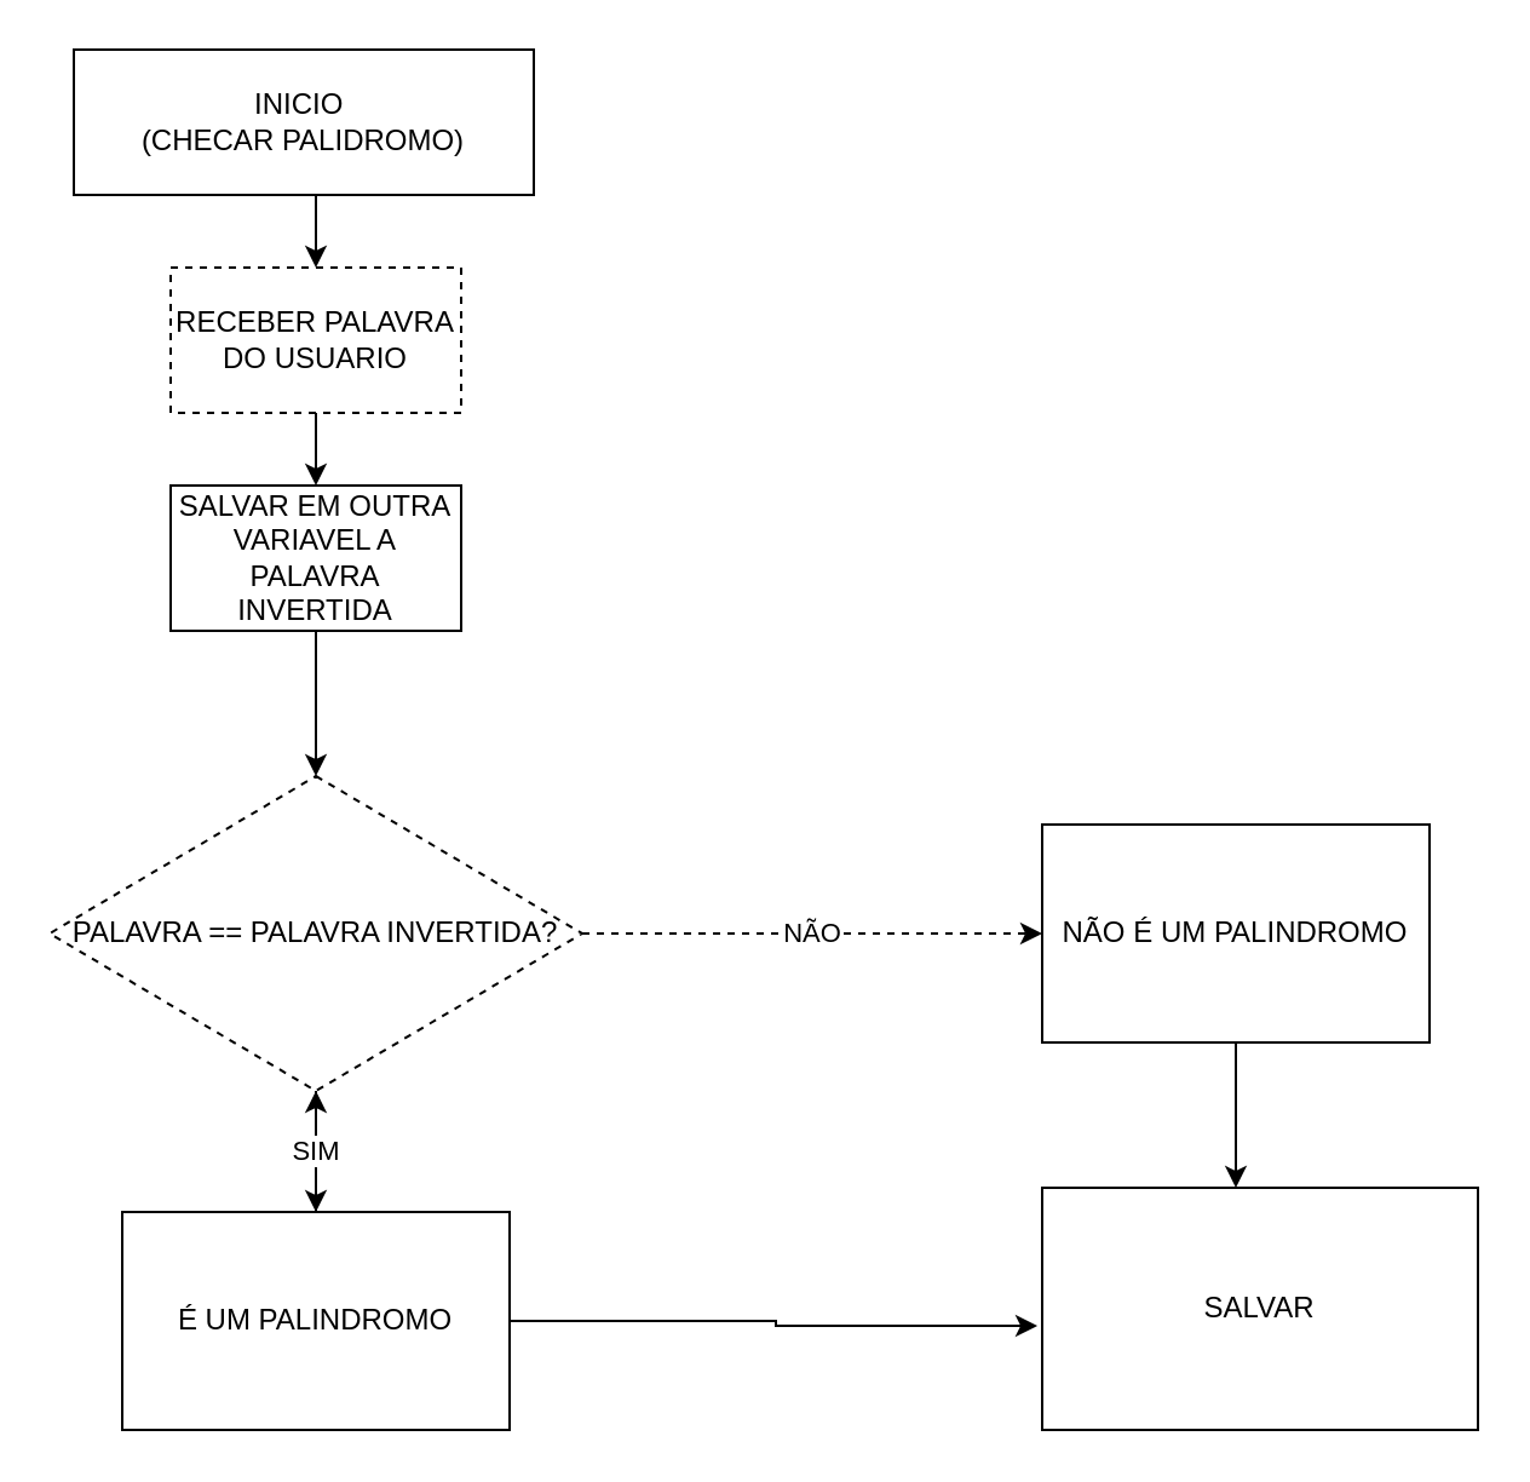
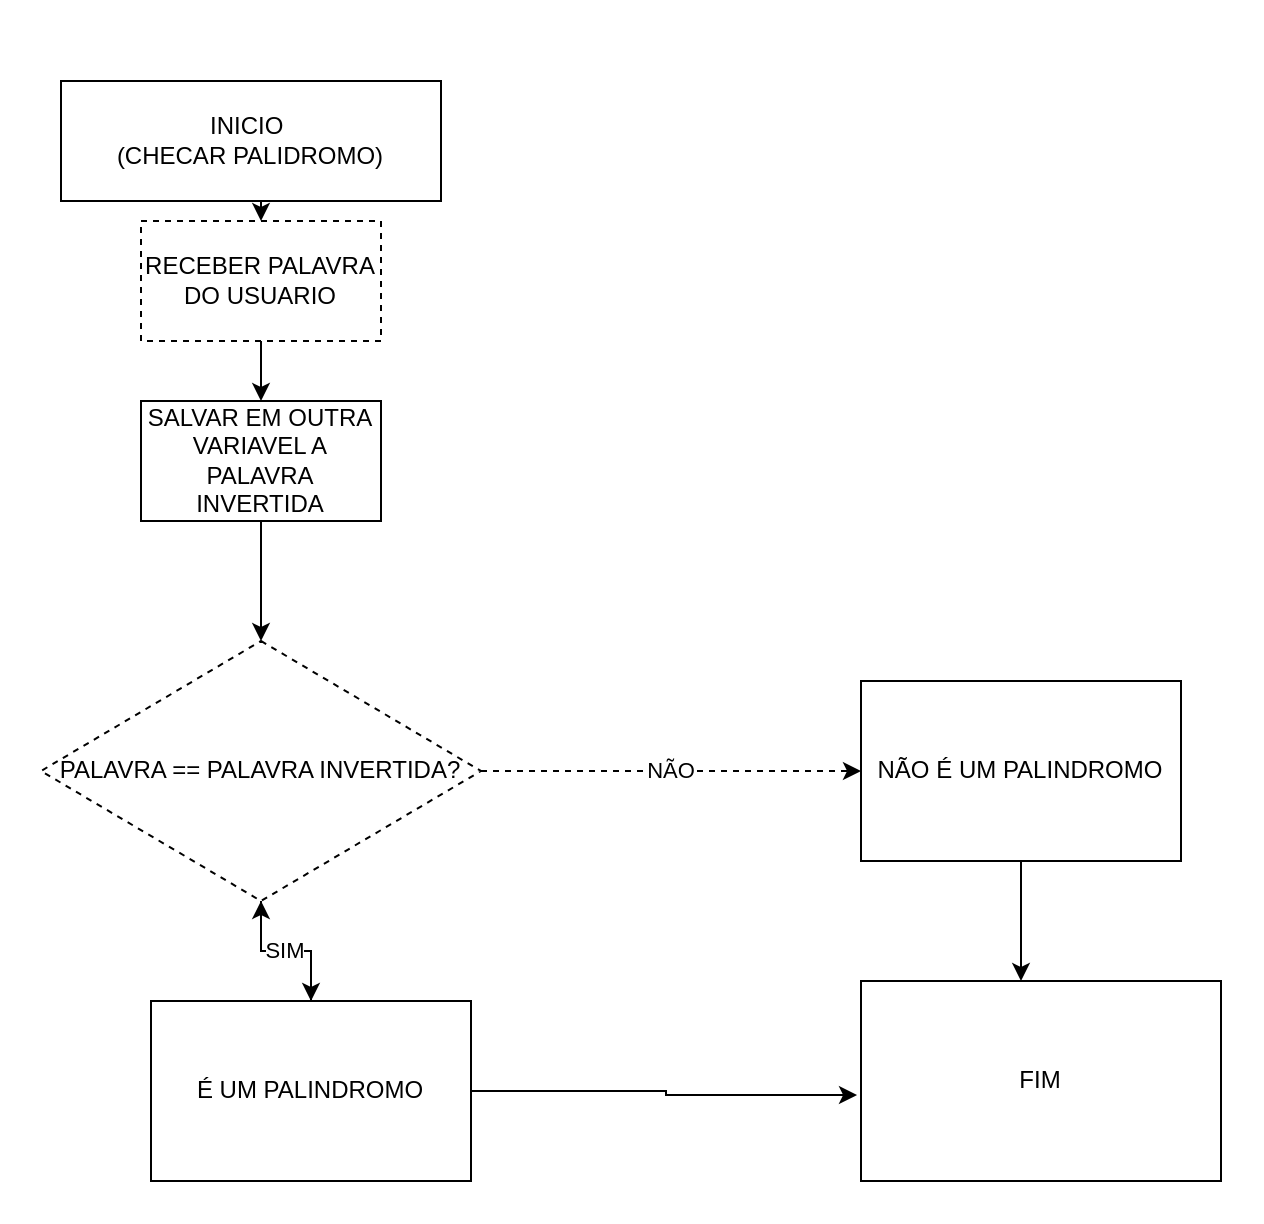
- <mxCell id="3" value="INICIO&amp;nbsp;&lt;div&gt;(CHECAR PALIDROMO)&lt;/div&gt;" style="rounded=0;whiteSpace=wrap;html=1;" vertex="1" parent="1"><mxGeometry x="30" y="20" width="190" height="60" as="geometry" /></mxCell>
+ <mxCell id="3" value="INICIO&amp;nbsp;&lt;div&gt;(CHECAR PALIDROMO)&lt;/div&gt;" style="rounded=0;whiteSpace=wrap;html=1;" vertex="1" parent="1"><mxGeometry x="30" y="40" width="190" height="60" as="geometry" /></mxCell>
- <mxCell id="15" value="SALVAR" style="rounded=0;whiteSpace=wrap;html=1;" vertex="1" parent="1"><mxGeometry x="430" y="490" width="180" height="100" as="geometry" /></mxCell>
+ <mxCell id="15" value="FIM" style="rounded=0;whiteSpace=wrap;html=1;" vertex="1" parent="1"><mxGeometry x="430" y="490" width="180" height="100" as="geometry" /></mxCell>
- <mxCell id="12" value="É UM PALINDROMO" style="rounded=0;whiteSpace=wrap;html=1;" vertex="1" parent="1"><mxGeometry x="50" y="500" width="160" height="90" as="geometry" /></mxCell>
+ <mxCell id="12" value="É UM PALINDROMO" style="rounded=0;whiteSpace=wrap;html=1;" vertex="1" parent="1"><mxGeometry x="75" y="500" width="160" height="90" as="geometry" /></mxCell>
